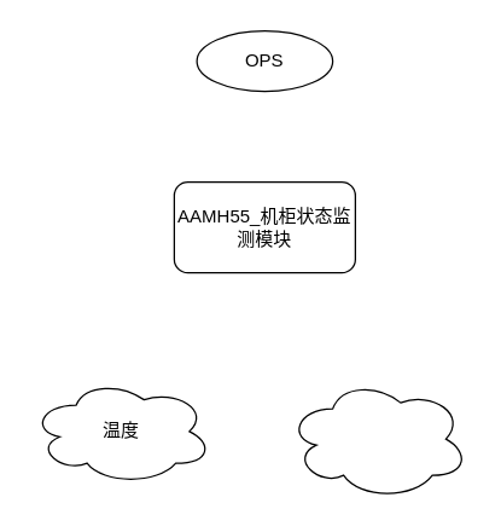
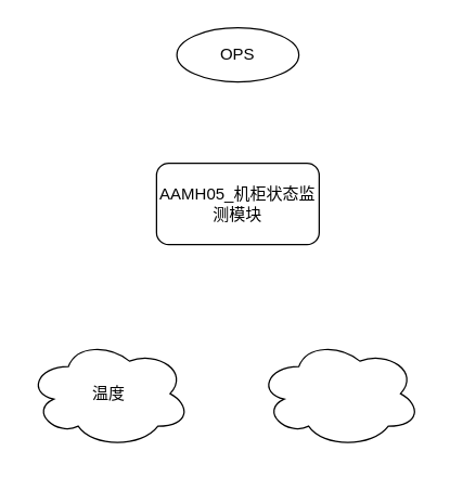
- <mxCell id="3" value="AAMH55_机柜状态监测模块" style="rounded=1;whiteSpace=wrap;html=1;" vertex="1" parent="1"><mxGeometry x="115" y="120" width="120" height="60" as="geometry" /></mxCell>
+ <mxCell id="3" value="AAMH05_机柜状态监测模块" style="rounded=1;whiteSpace=wrap;html=1;" vertex="1" parent="1"><mxGeometry x="115" y="120" width="120" height="60" as="geometry" /></mxCell>
- <mxCell id="4" value="温度" style="ellipse;shape=cloud;whiteSpace=wrap;html=1;" vertex="1" parent="1"><mxGeometry x="20" y="250" width="120" height="70" as="geometry" /></mxCell>
+ <mxCell id="4" value="温度" style="ellipse;shape=cloud;whiteSpace=wrap;html=1;" vertex="1" parent="1"><mxGeometry x="20" y="250" width="120" height="80" as="geometry" /></mxCell>
